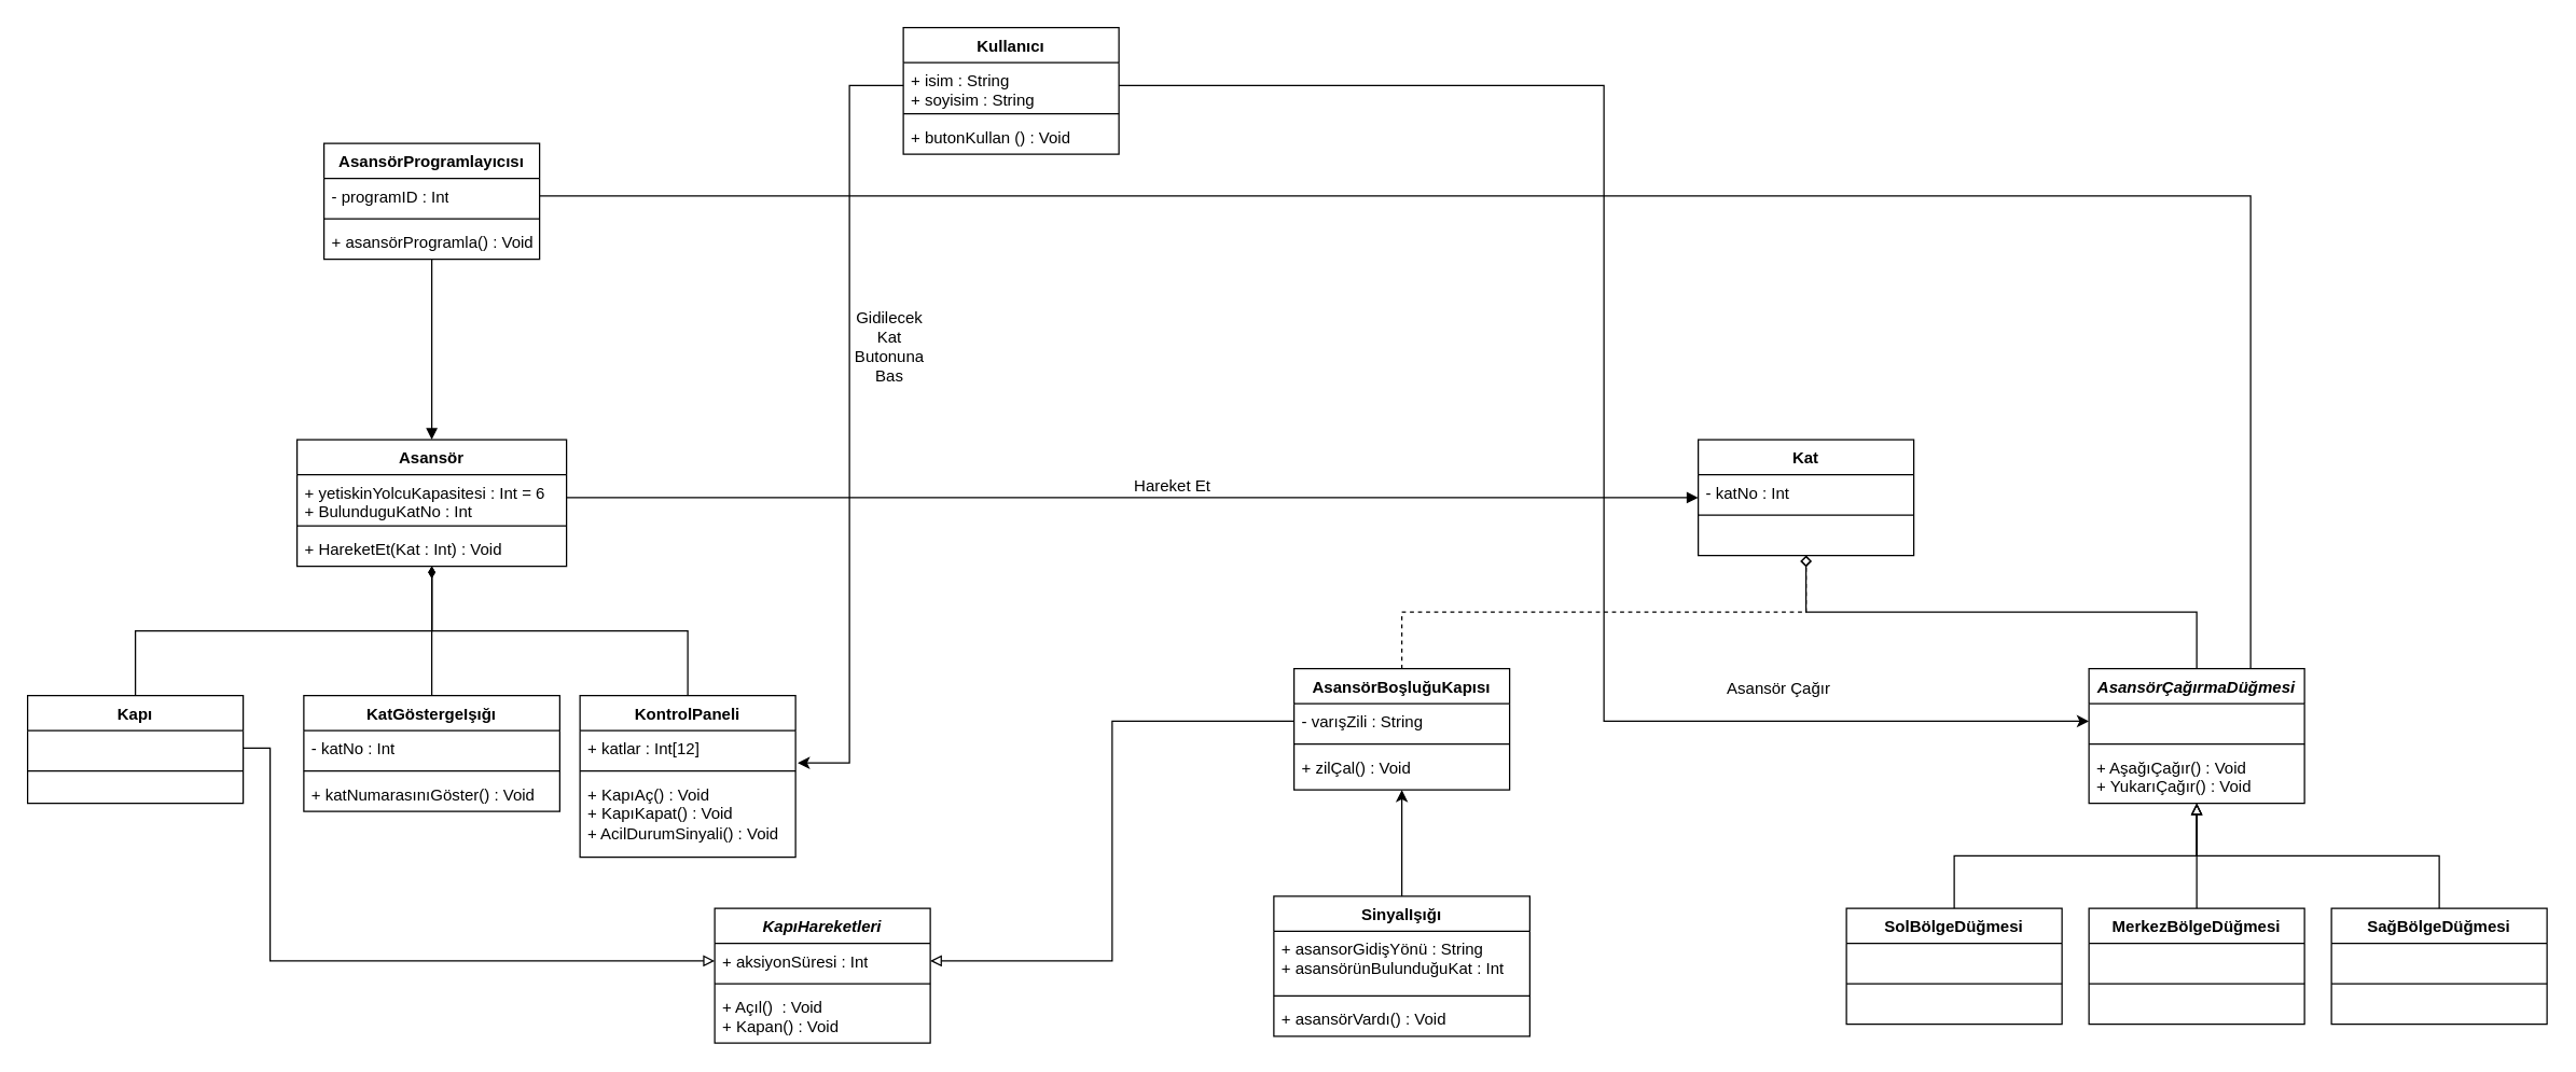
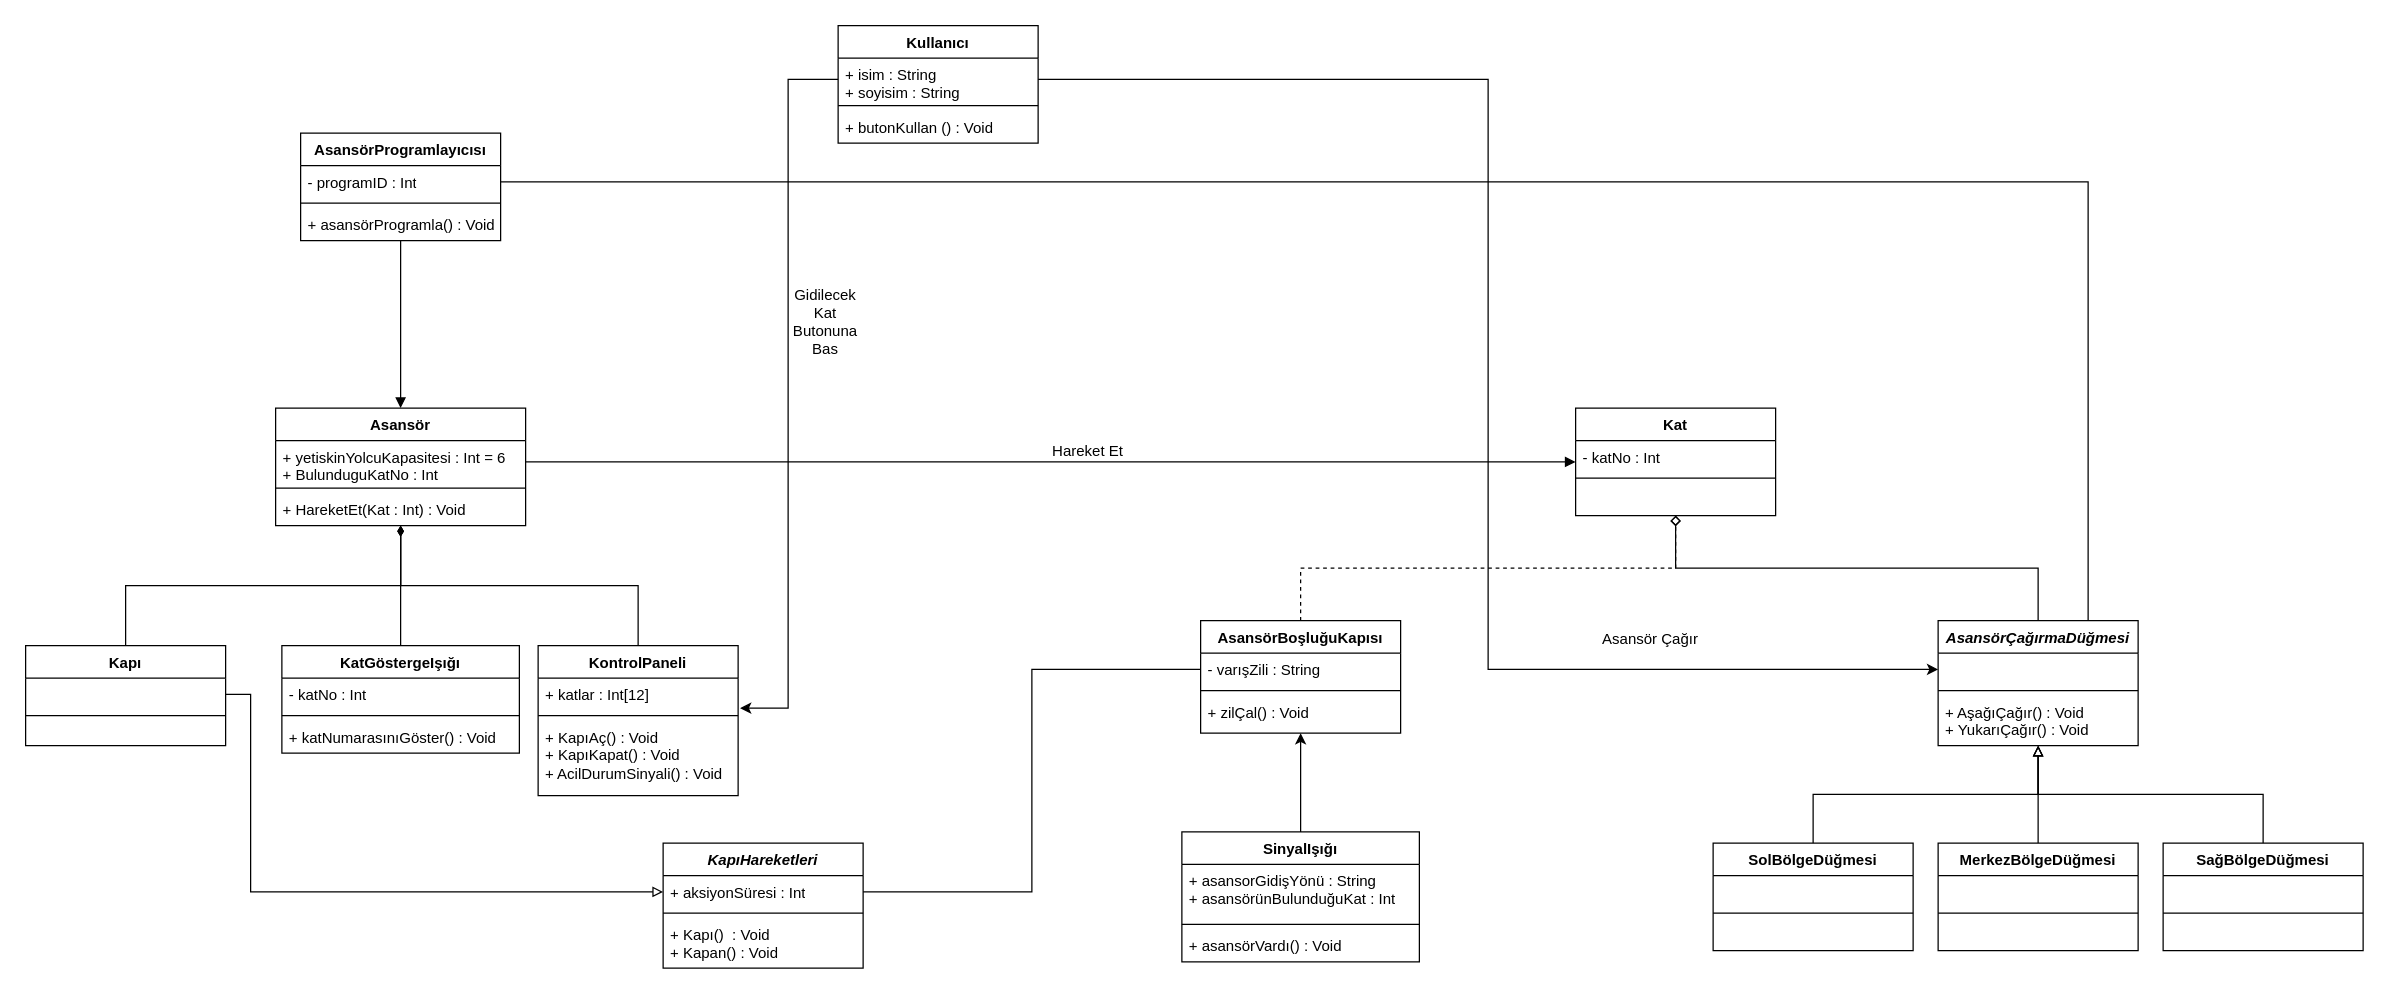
- <mxCell id="75" style="edgeStyle=orthogonalEdgeStyle;rounded=0;orthogonalLoop=1;jettySize=auto;html=1;exitX=0;exitY=0.5;exitDx=0;exitDy=0;entryX=1;entryY=0.5;entryDx=0;entryDy=0;endArrow=block;endFill=0;" edge="1" parent="1" source="29" target="72"><mxGeometry relative="1" as="geometry" /></mxCell>
+ <mxCell id="75" style="edgeStyle=orthogonalEdgeStyle;rounded=0;orthogonalLoop=1;jettySize=auto;html=1;exitX=0;exitY=0.5;exitDx=0;exitDy=0;entryX=1;entryY=0.5;entryDx=0;entryDy=0;endArrow=none;endFill=0;" edge="1" parent="1" source="29" target="72"><mxGeometry relative="1" as="geometry" /></mxCell>
- <mxCell id="74" value="+ Açıl()&amp;nbsp; : Void&lt;br&gt;+ Kapan() : Void" style="text;strokeColor=none;fillColor=none;align=left;verticalAlign=top;spacingLeft=4;spacingRight=4;overflow=hidden;rotatable=0;points=[[0,0.5],[1,0.5]];portConstraint=eastwest;whiteSpace=wrap;html=1;" vertex="1" parent="71"><mxGeometry y="60" width="160" height="40" as="geometry" /></mxCell>
+ <mxCell id="74" value="+ Kapı()&amp;nbsp; : Void&lt;br&gt;+ Kapan() : Void" style="text;strokeColor=none;fillColor=none;align=left;verticalAlign=top;spacingLeft=4;spacingRight=4;overflow=hidden;rotatable=0;points=[[0,0.5],[1,0.5]];portConstraint=eastwest;whiteSpace=wrap;html=1;" vertex="1" parent="71"><mxGeometry y="60" width="160" height="40" as="geometry" /></mxCell>
